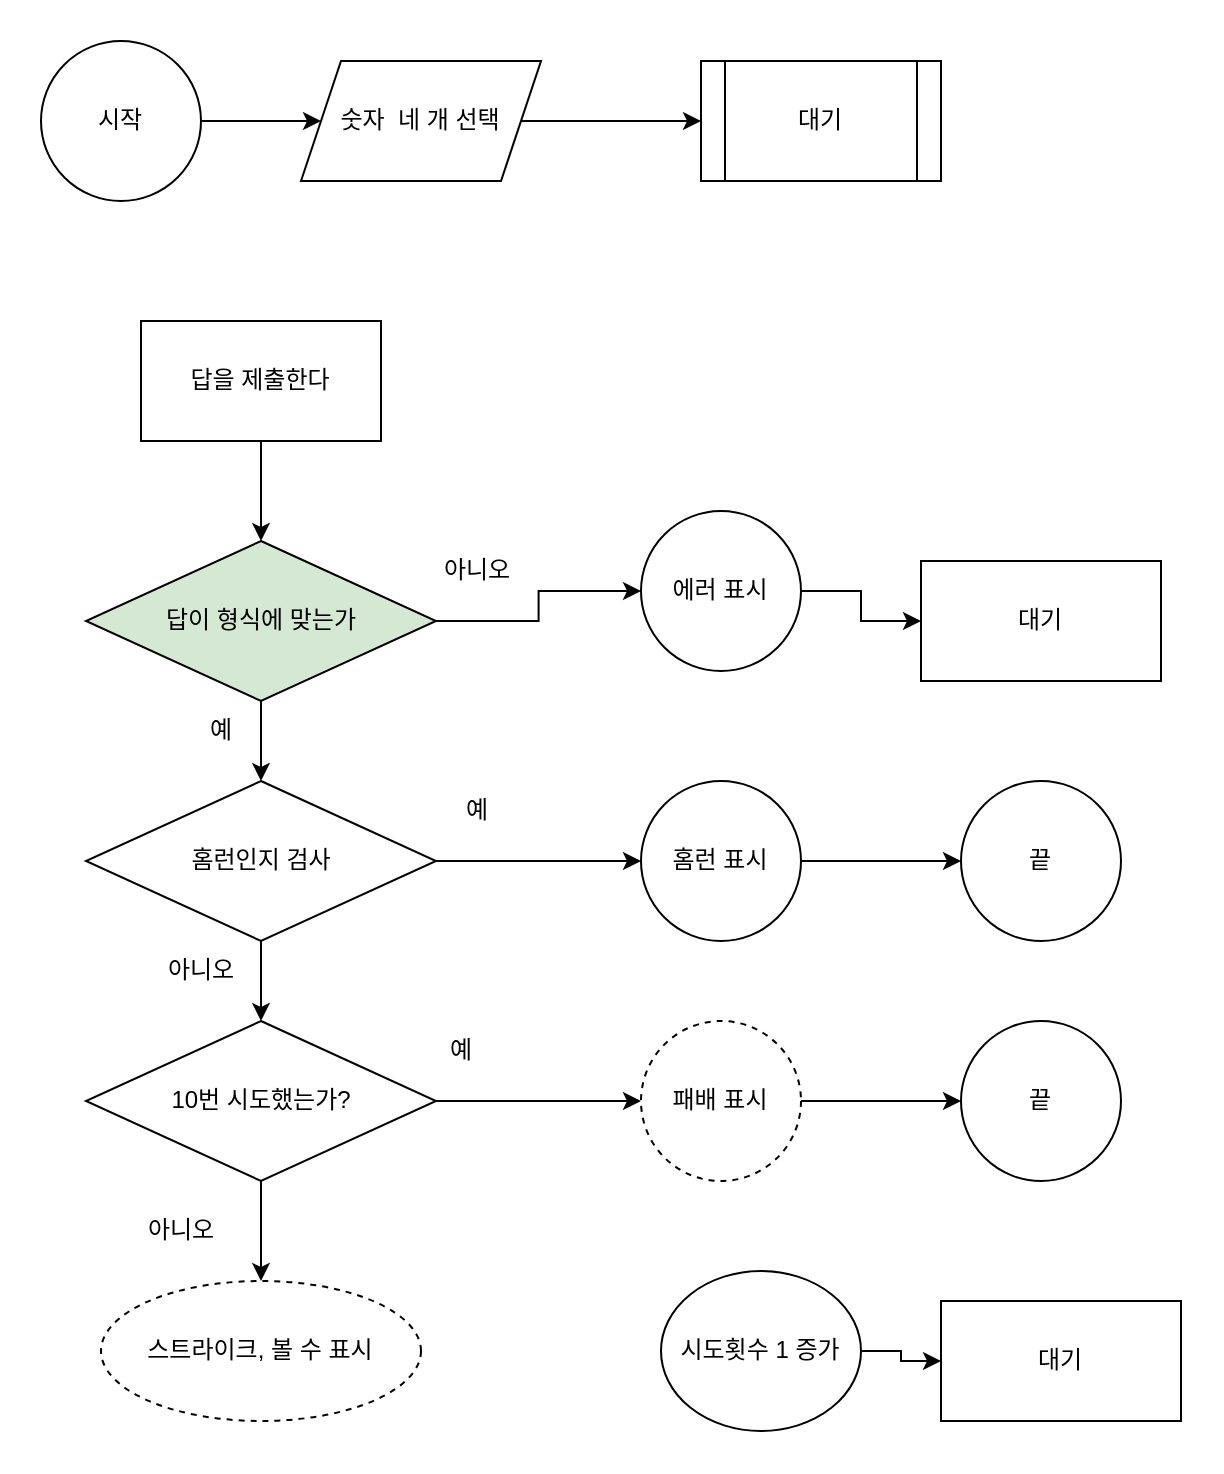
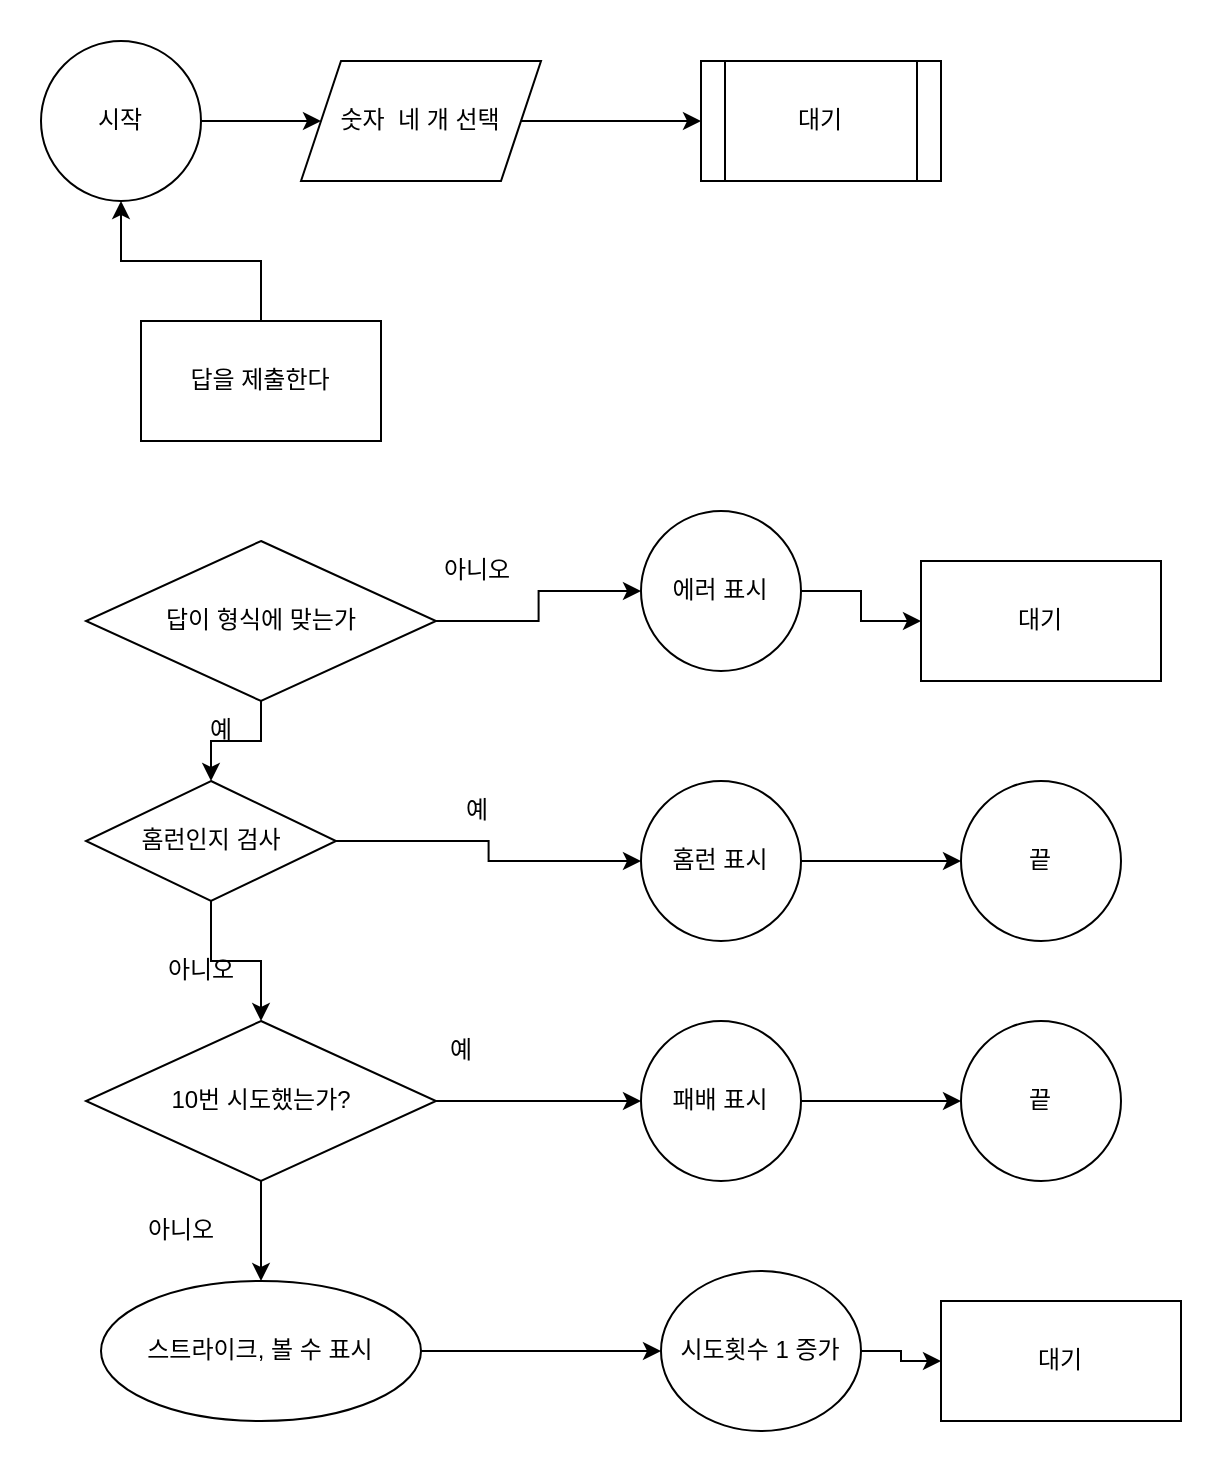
- <mxCell id="7" value="" style="edgeStyle=orthogonalEdgeStyle;rounded=0;orthogonalLoop=1;jettySize=auto;html=1;" edge="1" parent="1" source="8" target="11"><mxGeometry relative="1" as="geometry" /></mxCell>
+ <mxCell id="7" value="" style="edgeStyle=orthogonalEdgeStyle;rounded=0;orthogonalLoop=1;jettySize=auto;html=1;" edge="1" parent="1" source="8" target="3"><mxGeometry relative="1" as="geometry" /></mxCell>
- <mxCell id="11" value="답이 형식에 맞는가" style="rhombus;whiteSpace=wrap;html=1;rounded=0;fillColor=#d5e8d4;" vertex="1" parent="1"><mxGeometry x="42.5" y="270" width="175" height="80" as="geometry" /></mxCell>
+ <mxCell id="11" value="답이 형식에 맞는가" style="rhombus;whiteSpace=wrap;html=1;rounded=0;" vertex="1" parent="1"><mxGeometry x="42.5" y="270" width="175" height="80" as="geometry" /></mxCell>
- <mxCell id="14" value="홈런인지 검사" style="rhombus;whiteSpace=wrap;html=1;rounded=0;" vertex="1" parent="1"><mxGeometry x="42.5" y="390" width="175" height="80" as="geometry" /></mxCell>
+ <mxCell id="14" value="홈런인지 검사" style="rhombus;whiteSpace=wrap;html=1;rounded=0;" vertex="1" parent="1"><mxGeometry x="42.5" y="390" width="125" height="60" as="geometry" /></mxCell>
- <mxCell id="32" value="패배 표시" style="ellipse;whiteSpace=wrap;html=1;rounded=0;dashed=1;" vertex="1" parent="1"><mxGeometry x="320" y="510" width="80" height="80" as="geometry" /></mxCell>
+ <mxCell id="32" value="패배 표시" style="ellipse;whiteSpace=wrap;html=1;rounded=0;" vertex="1" parent="1"><mxGeometry x="320" y="510" width="80" height="80" as="geometry" /></mxCell>
- <mxCell id="28" value="스트라이크, 볼 수 표시" style="ellipse;whiteSpace=wrap;html=1;rounded=0;dashed=1;" vertex="1" parent="1"><mxGeometry x="50" y="640" width="160" height="70" as="geometry" /></mxCell>
+ <mxCell id="28" value="스트라이크, 볼 수 표시" style="ellipse;whiteSpace=wrap;html=1;rounded=0;" vertex="1" parent="1"><mxGeometry x="50" y="640" width="160" height="70" as="geometry" /></mxCell>
+ <mxCell id="27" value="" style="edgeStyle=orthogonalEdgeStyle;rounded=0;orthogonalLoop=1;jettySize=auto;html=1;" edge="1" parent="1" source="28" target="36"><mxGeometry relative="1" as="geometry" /></mxCell>
